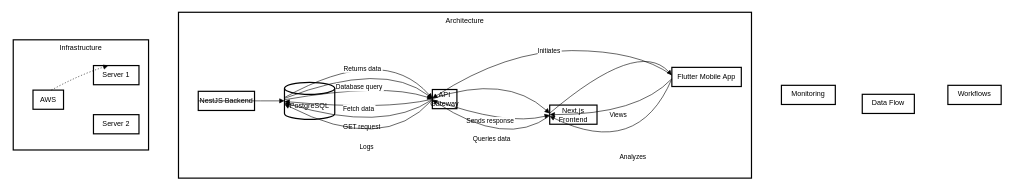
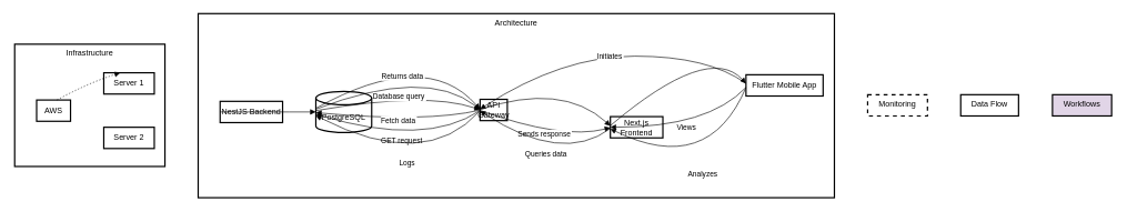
- <mxCell id="27" value="Monitoring" style="whiteSpace=wrap;strokeWidth=2;verticalAlign=top;" vertex="1" parent="1"><mxGeometry x="1303" y="142" width="90" height="32" as="geometry" /></mxCell>
+ <mxCell id="27" value="Monitoring" style="whiteSpace=wrap;strokeWidth=2;verticalAlign=top;dashed=1;" vertex="1" parent="1"><mxGeometry x="1303" y="142" width="90" height="32" as="geometry" /></mxCell>
- <mxCell id="29" value="Workflows" style="whiteSpace=wrap;strokeWidth=2;verticalAlign=top;" vertex="1" parent="1"><mxGeometry x="1581" y="142" width="89" height="32" as="geometry" /></mxCell>
+ <mxCell id="29" value="Workflows" style="whiteSpace=wrap;strokeWidth=2;verticalAlign=top;fillColor=#e1d5e7;" vertex="1" parent="1"><mxGeometry x="1581" y="142" width="89" height="32" as="geometry" /></mxCell>
- <mxCell id="28" value="Data Flow" style="whiteSpace=wrap;strokeWidth=2;verticalAlign=top;" vertex="1" parent="1"><mxGeometry x="1438" y="157" width="87" height="32" as="geometry" /></mxCell>
+ <mxCell id="28" value="Data Flow" style="whiteSpace=wrap;strokeWidth=2;verticalAlign=top;" vertex="1" parent="1"><mxGeometry x="1443" y="142" width="87" height="32" as="geometry" /></mxCell>
